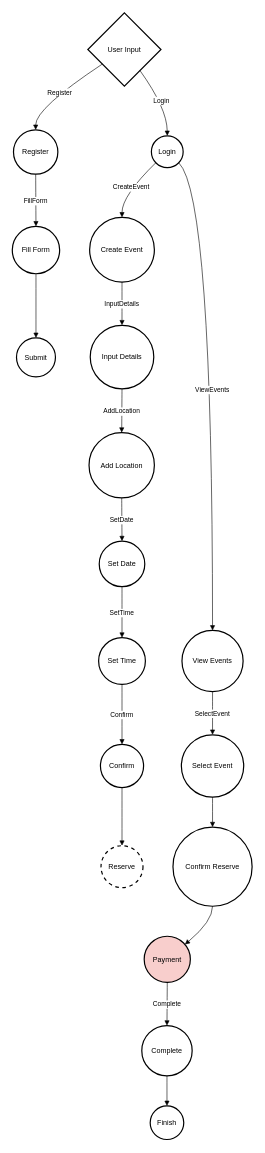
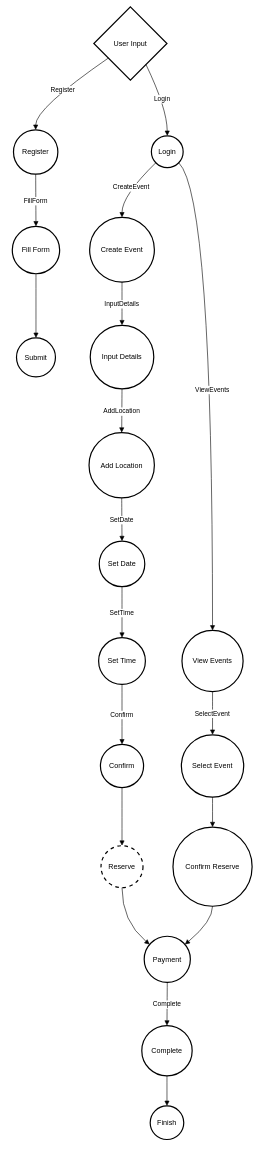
- <mxCell id="2" value="User Input" style="rhombus;strokeWidth=2;whiteSpace=wrap;" vertex="1" parent="1"><mxGeometry x="146" y="20" width="122" height="122" as="geometry" /></mxCell>
+ <mxCell id="2" value="User Input" style="rhombus;strokeWidth=2;whiteSpace=wrap;" vertex="1" parent="1"><mxGeometry x="156" y="10" width="122" height="122" as="geometry" /></mxCell>
+ <mxCell id="34" value="" style="curved=1;startArrow=none;endArrow=block;exitX=0.5;exitY=1;entryX=0;entryY=0.08;" edge="1" parent="1" source="14" target="17"><mxGeometry relative="1" as="geometry"><Array as="points"><mxPoint x="203" y="1535" /></Array></mxGeometry></mxCell>
- <mxCell id="17" value="Payment" style="ellipse;aspect=fixed;strokeWidth=2;whiteSpace=wrap;fillColor=#f8cecc;" vertex="1" parent="1"><mxGeometry x="240" y="1560" width="77" height="77" as="geometry" /></mxCell>
+ <mxCell id="17" value="Payment" style="ellipse;aspect=fixed;strokeWidth=2;whiteSpace=wrap;" vertex="1" parent="1"><mxGeometry x="240" y="1560" width="77" height="77" as="geometry" /></mxCell>
